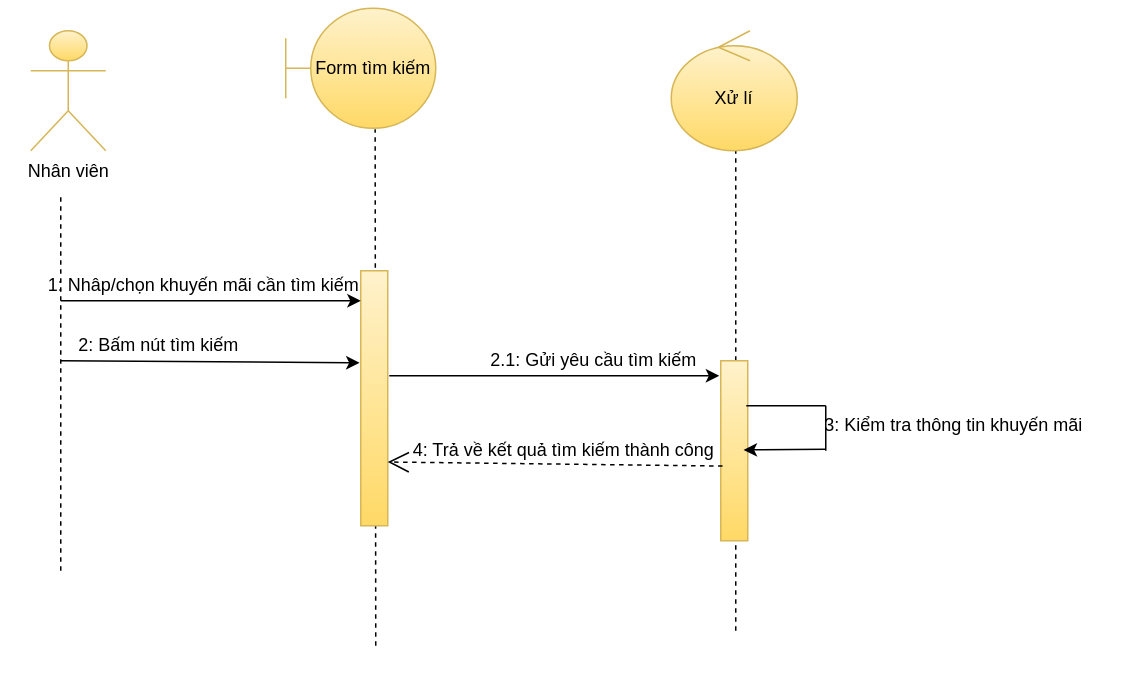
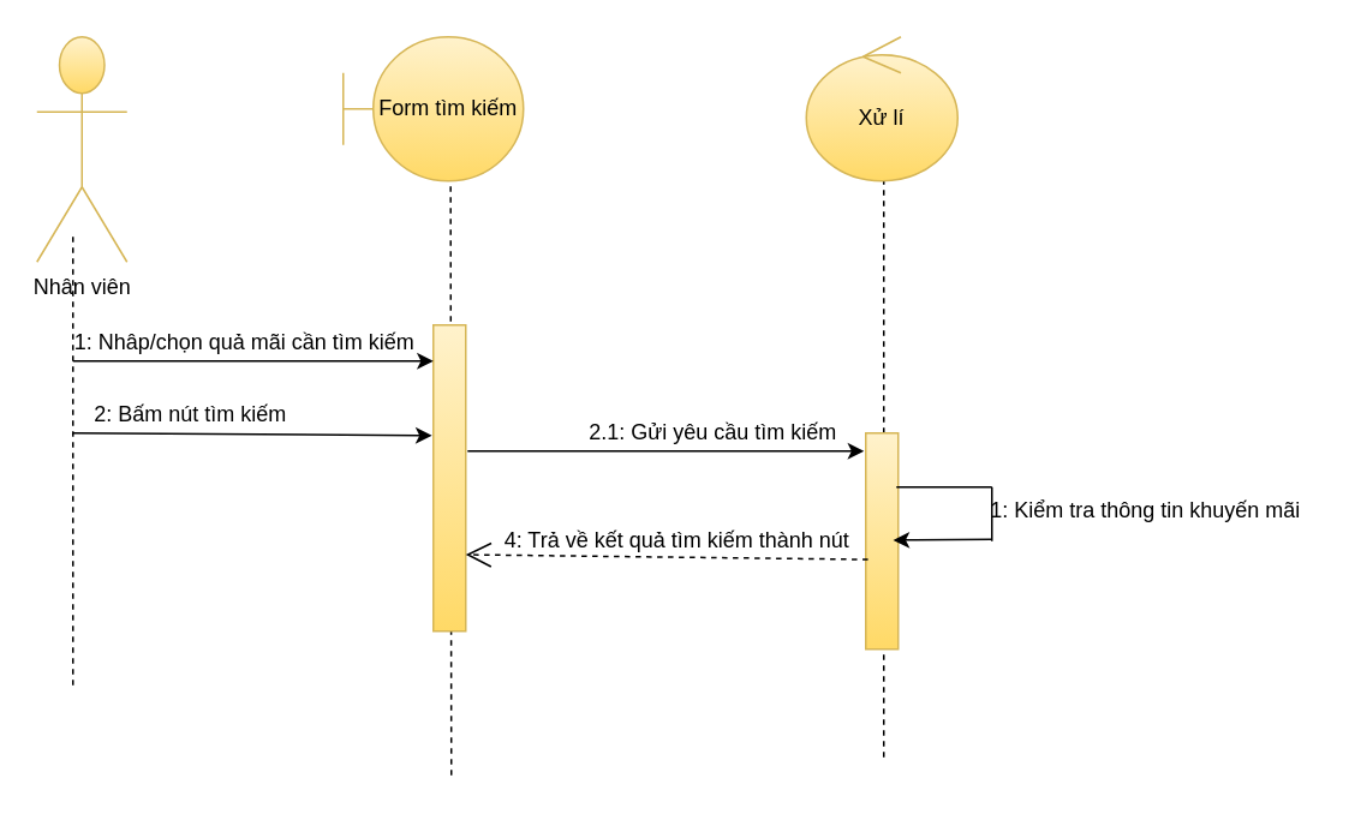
- <mxCell id="7" value="Form tìm kiếm" style="shape=umlBoundary;whiteSpace=wrap;html=1;gradientColor=#ffd966;fillColor=#fff2cc;strokeColor=#d6b656;" parent="1" vertex="1"><mxGeometry x="190" y="5" width="100" height="80" as="geometry" /></mxCell>
+ <mxCell id="7" value="Form tìm kiếm" style="shape=umlBoundary;whiteSpace=wrap;html=1;gradientColor=#ffd966;fillColor=#fff2cc;strokeColor=#d6b656;" parent="1" vertex="1"><mxGeometry x="190" y="20" width="100" height="80" as="geometry" /></mxCell>
- <mxCell id="2" value="Nhân viên" style="shape=umlActor;verticalLabelPosition=bottom;verticalAlign=top;html=1;gradientColor=#ffd966;fillColor=#fff2cc;strokeColor=#d6b656;" parent="1" vertex="1"><mxGeometry x="20" y="20" width="50" height="80" as="geometry" /></mxCell>
+ <mxCell id="2" value="Nhân viên" style="shape=umlActor;verticalLabelPosition=bottom;verticalAlign=top;html=1;gradientColor=#ffd966;fillColor=#fff2cc;strokeColor=#d6b656;" parent="1" vertex="1"><mxGeometry x="20" y="20" width="50" height="125" as="geometry" /></mxCell>
- <mxCell id="12" value="1: Nhâp/chọn khuyến mãi cần tìm kiếm" style="text;html=1;align=center;verticalAlign=middle;resizable=0;points=[];autosize=1;" parent="1" vertex="1"><mxGeometry x="25" y="180" width="220" height="20" as="geometry" /></mxCell>
+ <mxCell id="12" value="1: Nhâp/chọn quả mãi cần tìm kiếm" style="text;html=1;align=center;verticalAlign=middle;resizable=0;points=[];autosize=1;" parent="1" vertex="1"><mxGeometry x="25" y="180" width="220" height="20" as="geometry" /></mxCell>
- <mxCell id="21" value="3: Kiểm tra thông tin khuyến mãi" style="text;html=1;align=center;verticalAlign=middle;resizable=0;points=[];autosize=1;" parent="1" vertex="1"><mxGeometry x="540" y="273" width="190" height="20" as="geometry" /></mxCell>
+ <mxCell id="21" value="1: Kiểm tra thông tin khuyến mãi" style="text;html=1;align=center;verticalAlign=middle;resizable=0;points=[];autosize=1;" parent="1" vertex="1"><mxGeometry x="540" y="273" width="190" height="20" as="geometry" /></mxCell>
- <mxCell id="17" value="4: Trả về kết quả tìm kiếm thành công" style="text;html=1;align=center;verticalAlign=middle;resizable=0;points=[];autosize=1;" parent="1" vertex="1"><mxGeometry x="265" y="290" width="220" height="20" as="geometry" /></mxCell>
+ <mxCell id="17" value="4: Trả về kết quả tìm kiếm thành nút" style="text;html=1;align=center;verticalAlign=middle;resizable=0;points=[];autosize=1;" parent="1" vertex="1"><mxGeometry x="265" y="290" width="220" height="20" as="geometry" /></mxCell>
